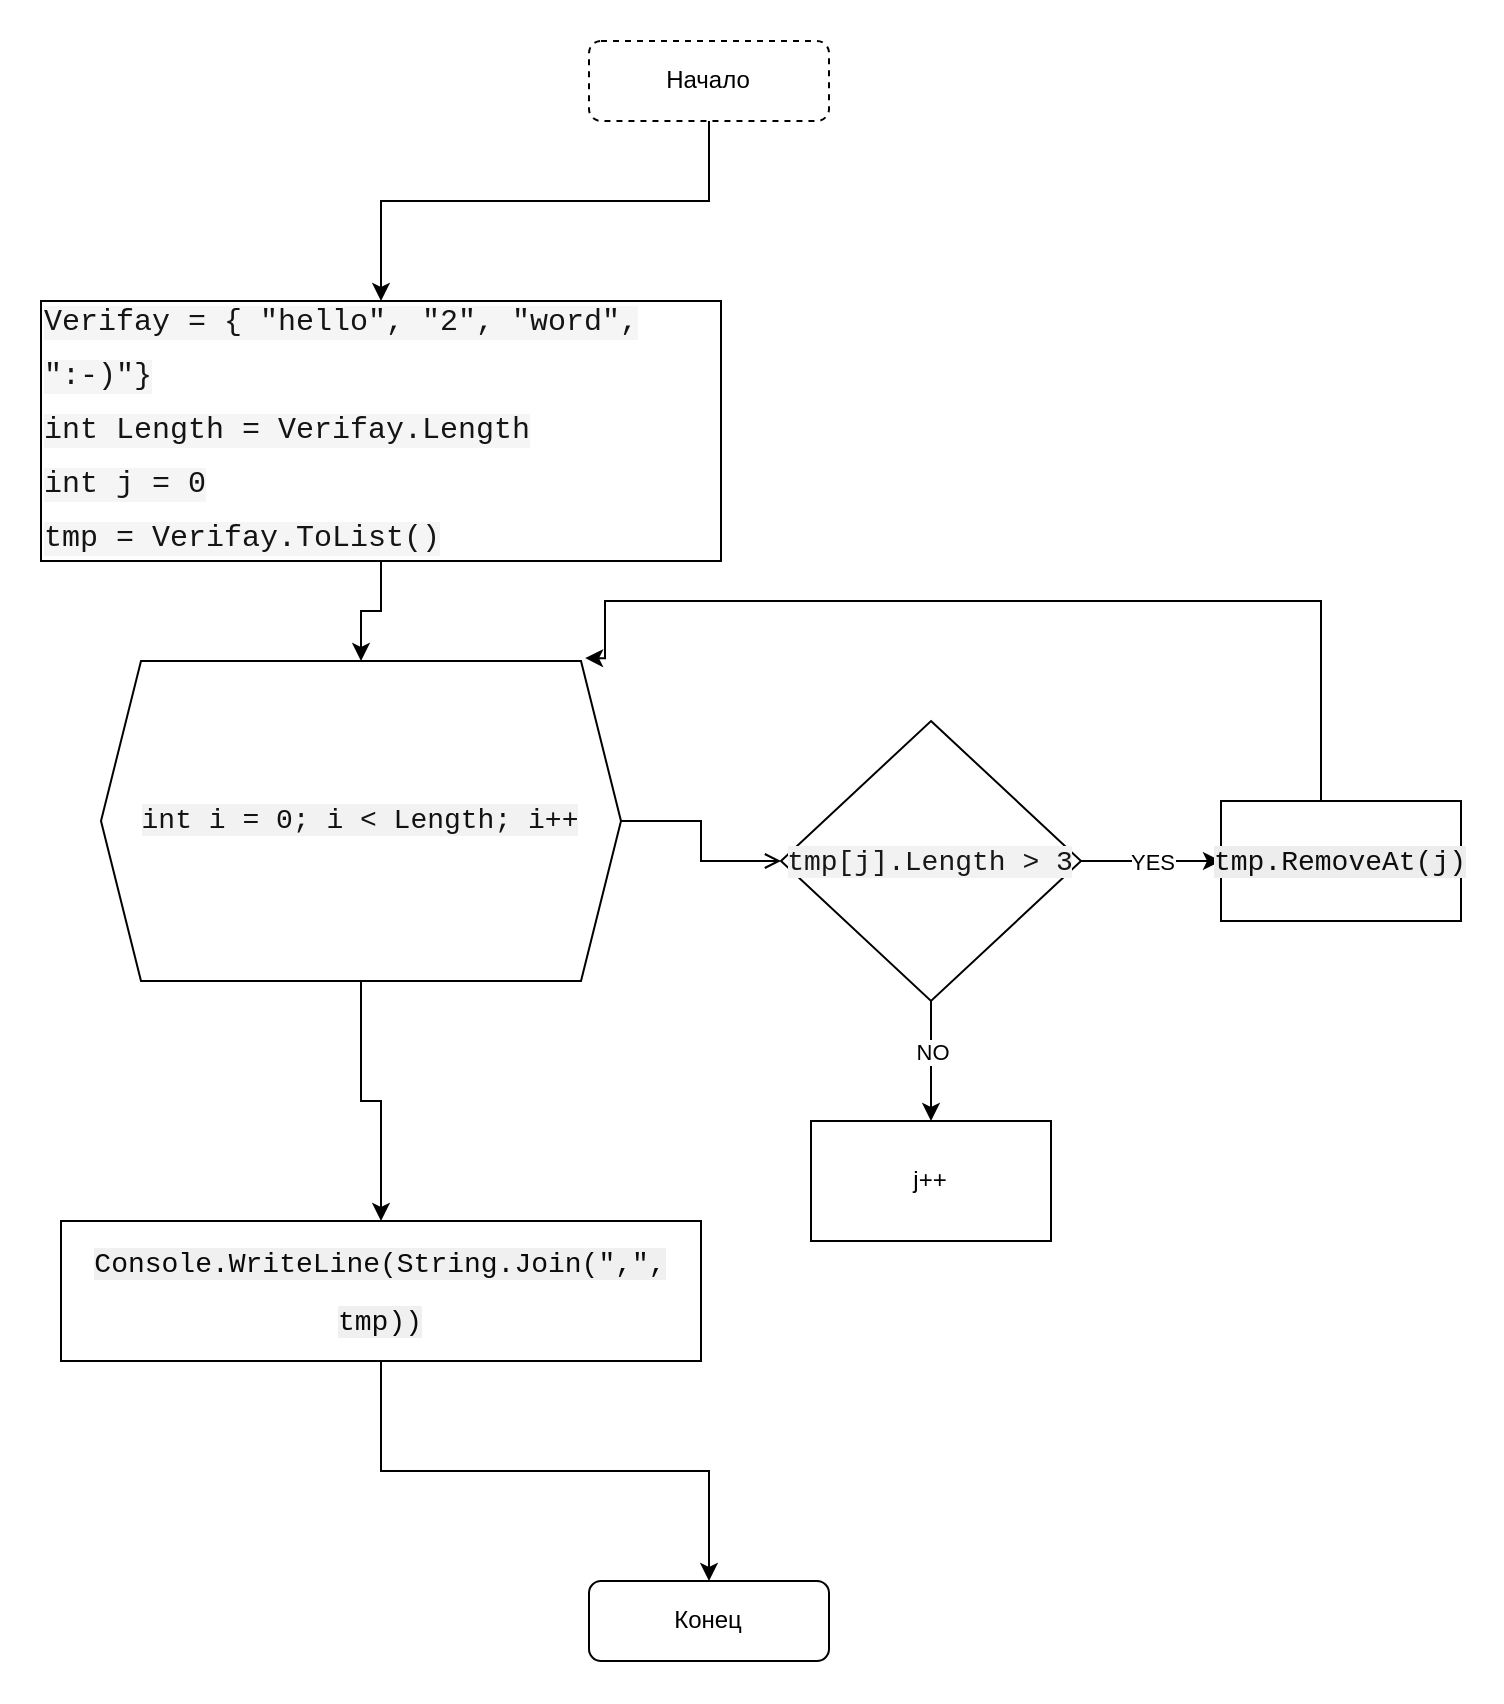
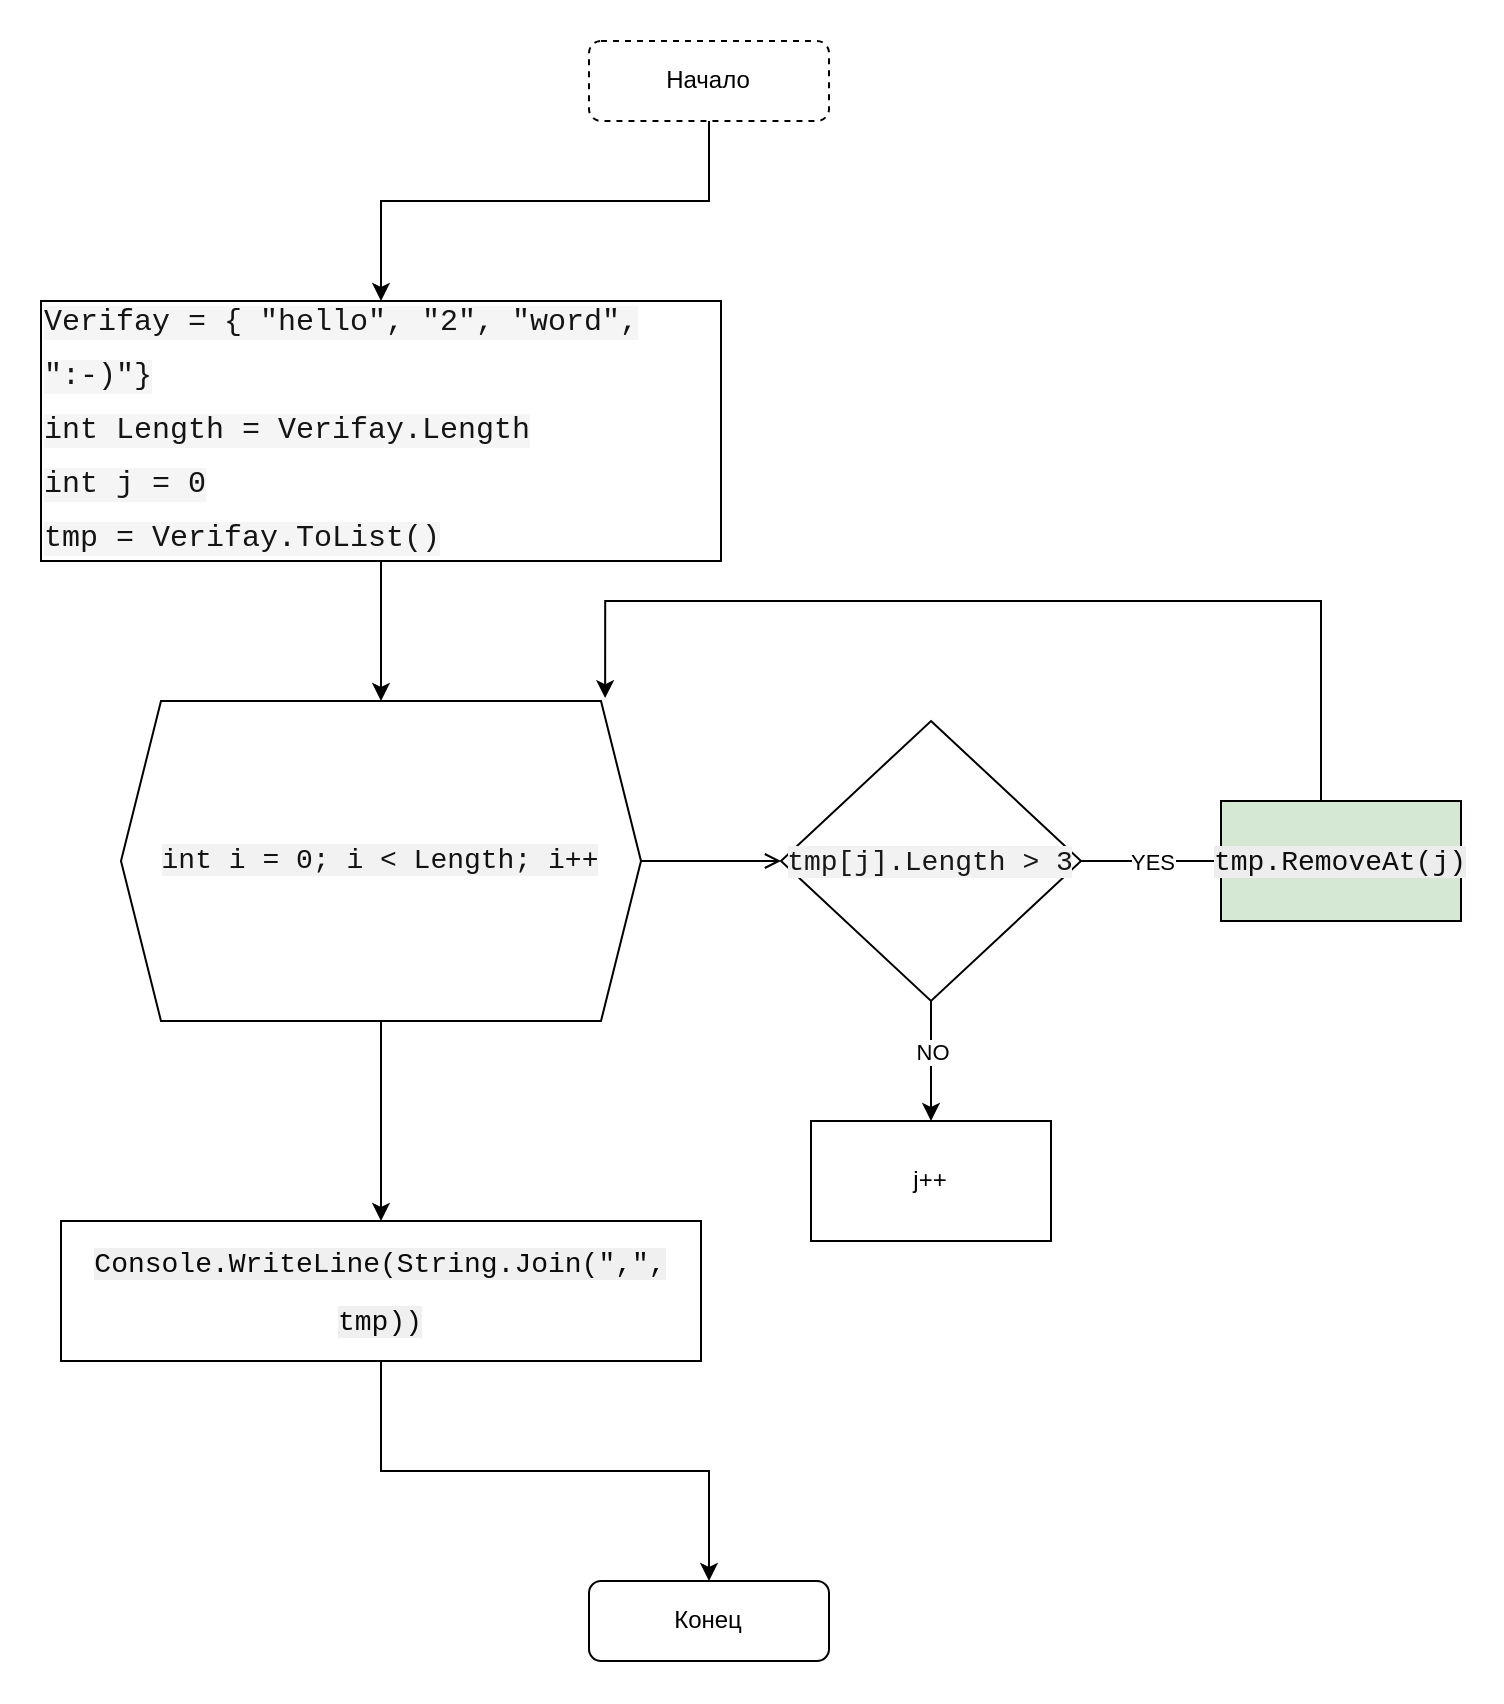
- <mxCell id="10" value="&lt;div style=&quot;font-family: Consolas, &amp;quot;Courier New&amp;quot;, monospace; font-size: 14px; line-height: 27px;&quot;&gt;&lt;span style=&quot;background-color: rgb(242, 242, 242);&quot;&gt;&lt;font color=&quot;#121212&quot;&gt;int i = 0; i &amp;lt; Length; i++&lt;/font&gt;&lt;/span&gt;&lt;/div&gt;" style="shape=hexagon;perimeter=hexagonPerimeter2;whiteSpace=wrap;html=1;fixedSize=1;" vertex="1" parent="1"><mxGeometry x="50" y="330" width="260" height="160" as="geometry" /></mxCell>
+ <mxCell id="10" value="&lt;div style=&quot;font-family: Consolas, &amp;quot;Courier New&amp;quot;, monospace; font-size: 14px; line-height: 27px;&quot;&gt;&lt;span style=&quot;background-color: rgb(242, 242, 242);&quot;&gt;&lt;font color=&quot;#121212&quot;&gt;int i = 0; i &amp;lt; Length; i++&lt;/font&gt;&lt;/span&gt;&lt;/div&gt;" style="shape=hexagon;perimeter=hexagonPerimeter2;whiteSpace=wrap;html=1;fixedSize=1;" vertex="1" parent="1"><mxGeometry x="60" y="350" width="260" height="160" as="geometry" /></mxCell>
- <mxCell id="11" value="" style="edgeStyle=orthogonalEdgeStyle;rounded=0;orthogonalLoop=1;jettySize=auto;html=1;" edge="1" parent="1" source="15" target="17"><mxGeometry relative="1" as="geometry" /></mxCell>
+ <mxCell id="11" value="" style="edgeStyle=orthogonalEdgeStyle;rounded=0;orthogonalLoop=1;jettySize=auto;html=1;endArrow=none;" edge="1" parent="1" source="15" target="17"><mxGeometry relative="1" as="geometry" /></mxCell>
- <mxCell id="17" value="&lt;div style=&quot;font-family: Consolas, &amp;quot;Courier New&amp;quot;, monospace; font-size: 20px; line-height: 27px;&quot;&gt;&lt;span style=&quot;background-color: rgb(237, 237, 237); font-size: 14px;&quot;&gt;&lt;font style=&quot;font-size: 14px;&quot; color=&quot;#0d0d0d&quot;&gt;tmp.RemoveAt(j)&lt;/font&gt;&lt;/span&gt;&lt;/div&gt;" style="rounded=0;whiteSpace=wrap;html=1;" vertex="1" parent="1"><mxGeometry x="610" y="400" width="120" height="60" as="geometry" /></mxCell>
+ <mxCell id="17" value="&lt;div style=&quot;font-family: Consolas, &amp;quot;Courier New&amp;quot;, monospace; font-size: 20px; line-height: 27px;&quot;&gt;&lt;span style=&quot;background-color: rgb(237, 237, 237); font-size: 14px;&quot;&gt;&lt;font style=&quot;font-size: 14px;&quot; color=&quot;#0d0d0d&quot;&gt;tmp.RemoveAt(j)&lt;/font&gt;&lt;/span&gt;&lt;/div&gt;" style="rounded=0;whiteSpace=wrap;html=1;fillColor=#d5e8d4;" vertex="1" parent="1"><mxGeometry x="610" y="400" width="120" height="60" as="geometry" /></mxCell>
